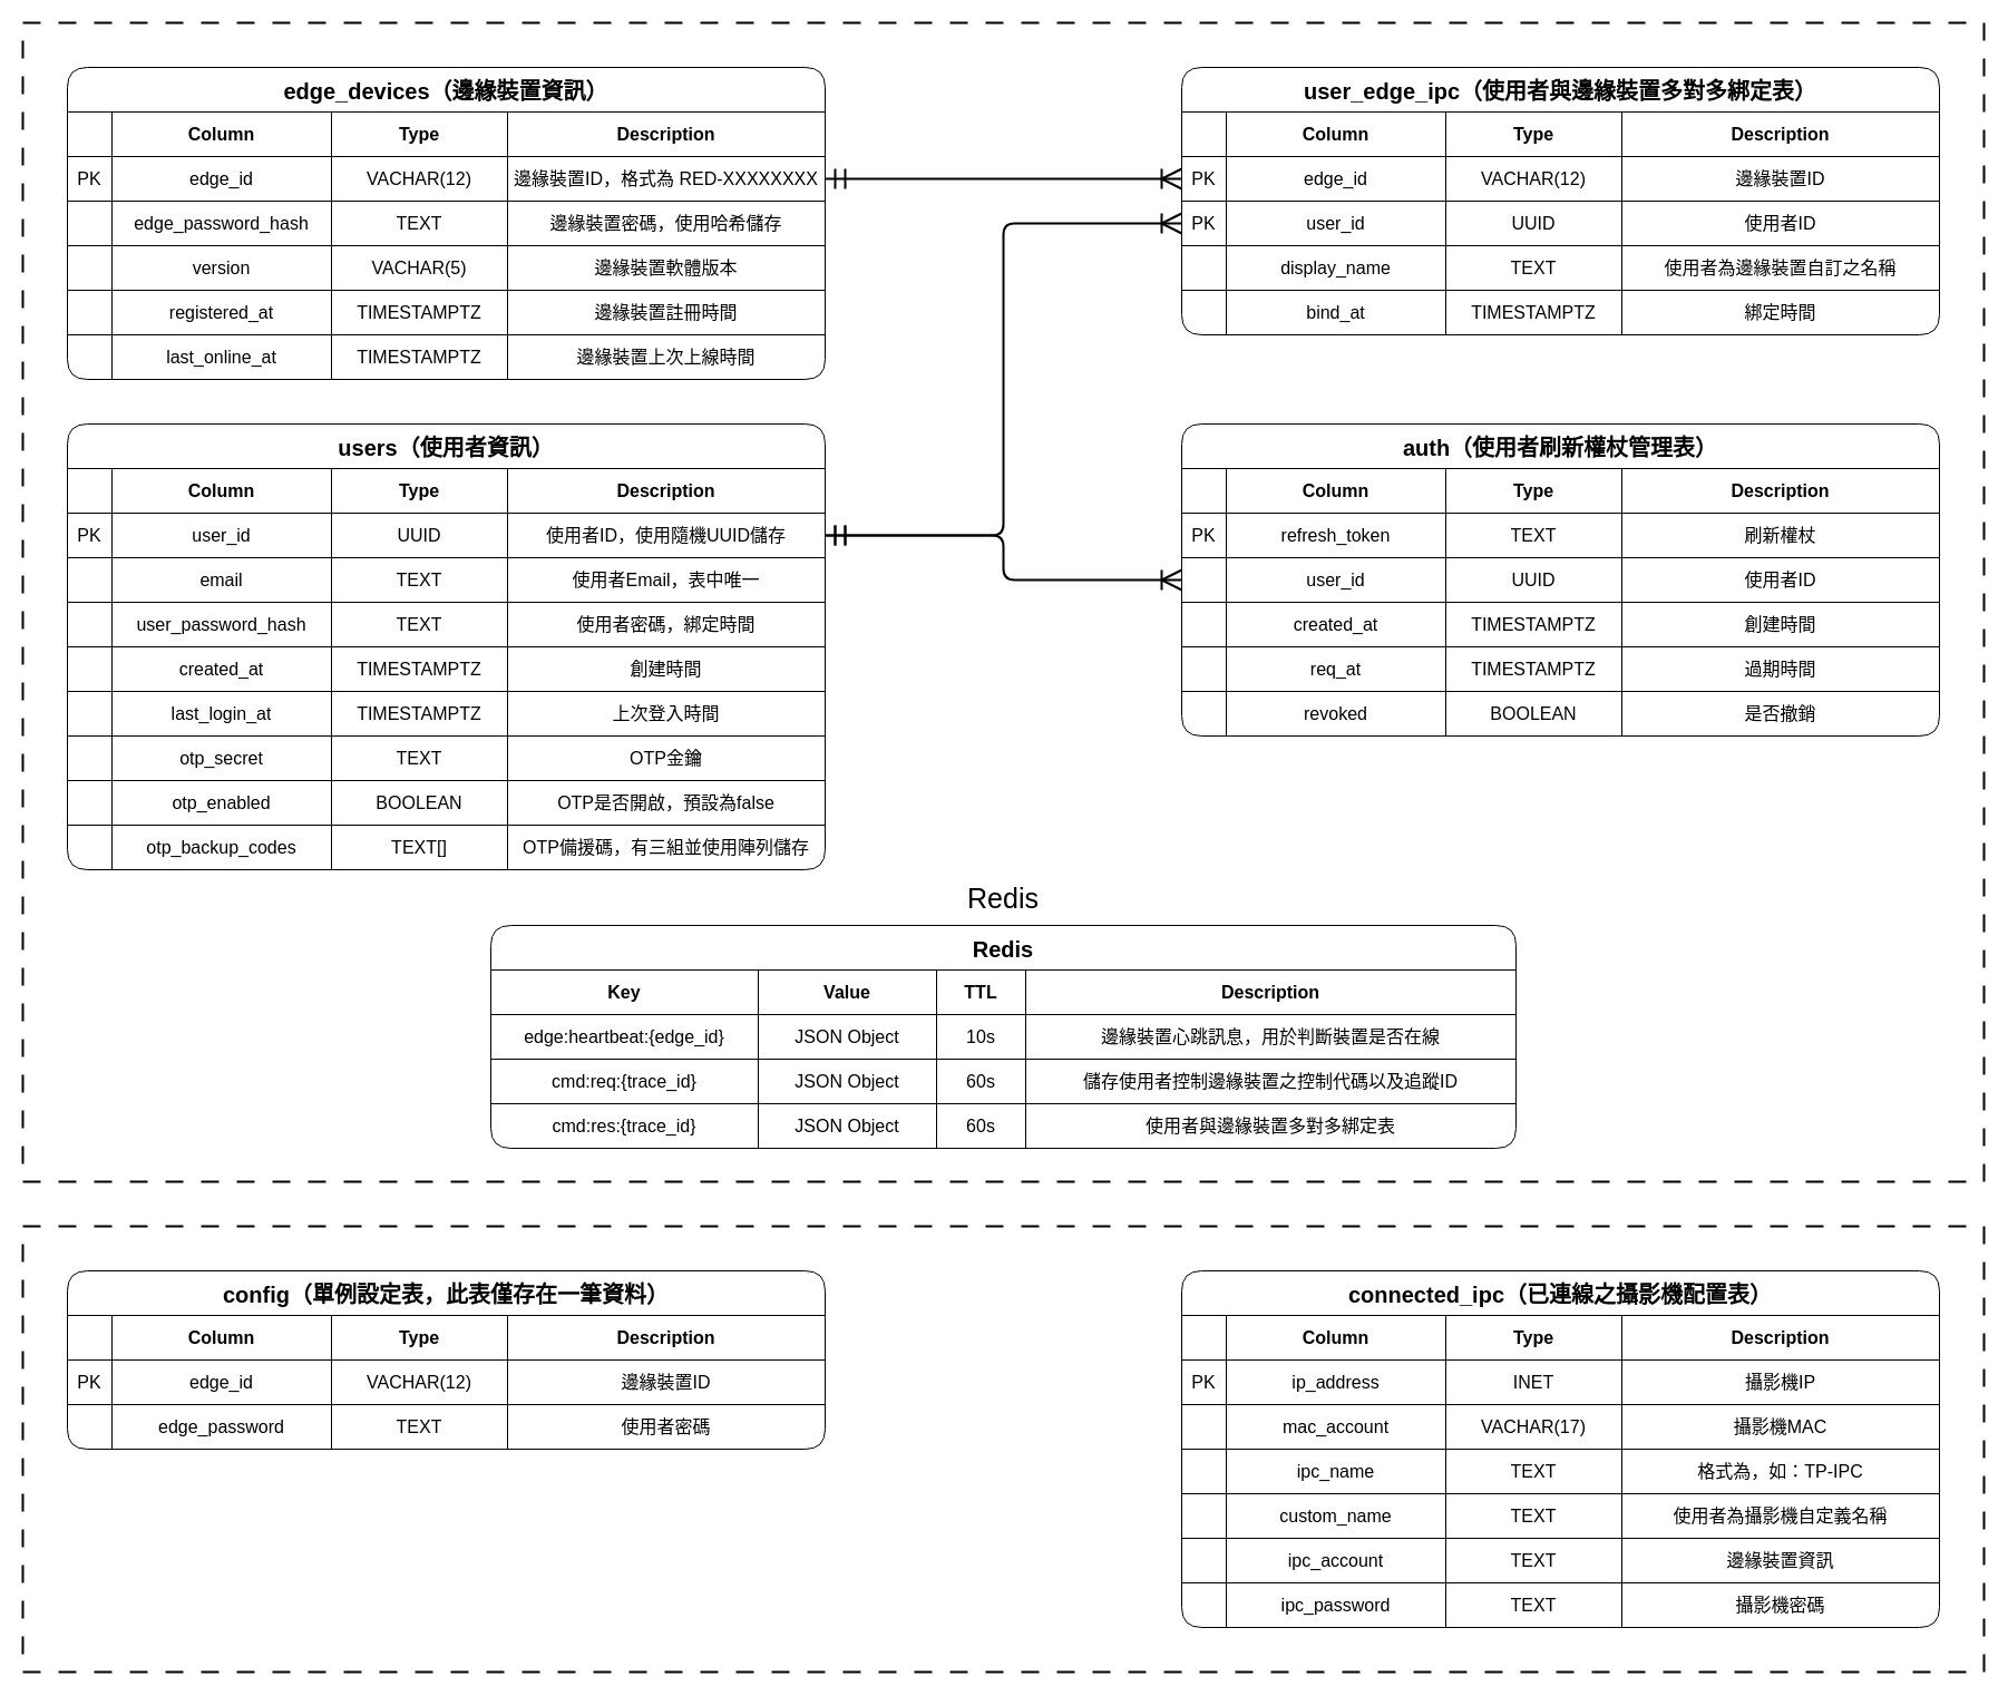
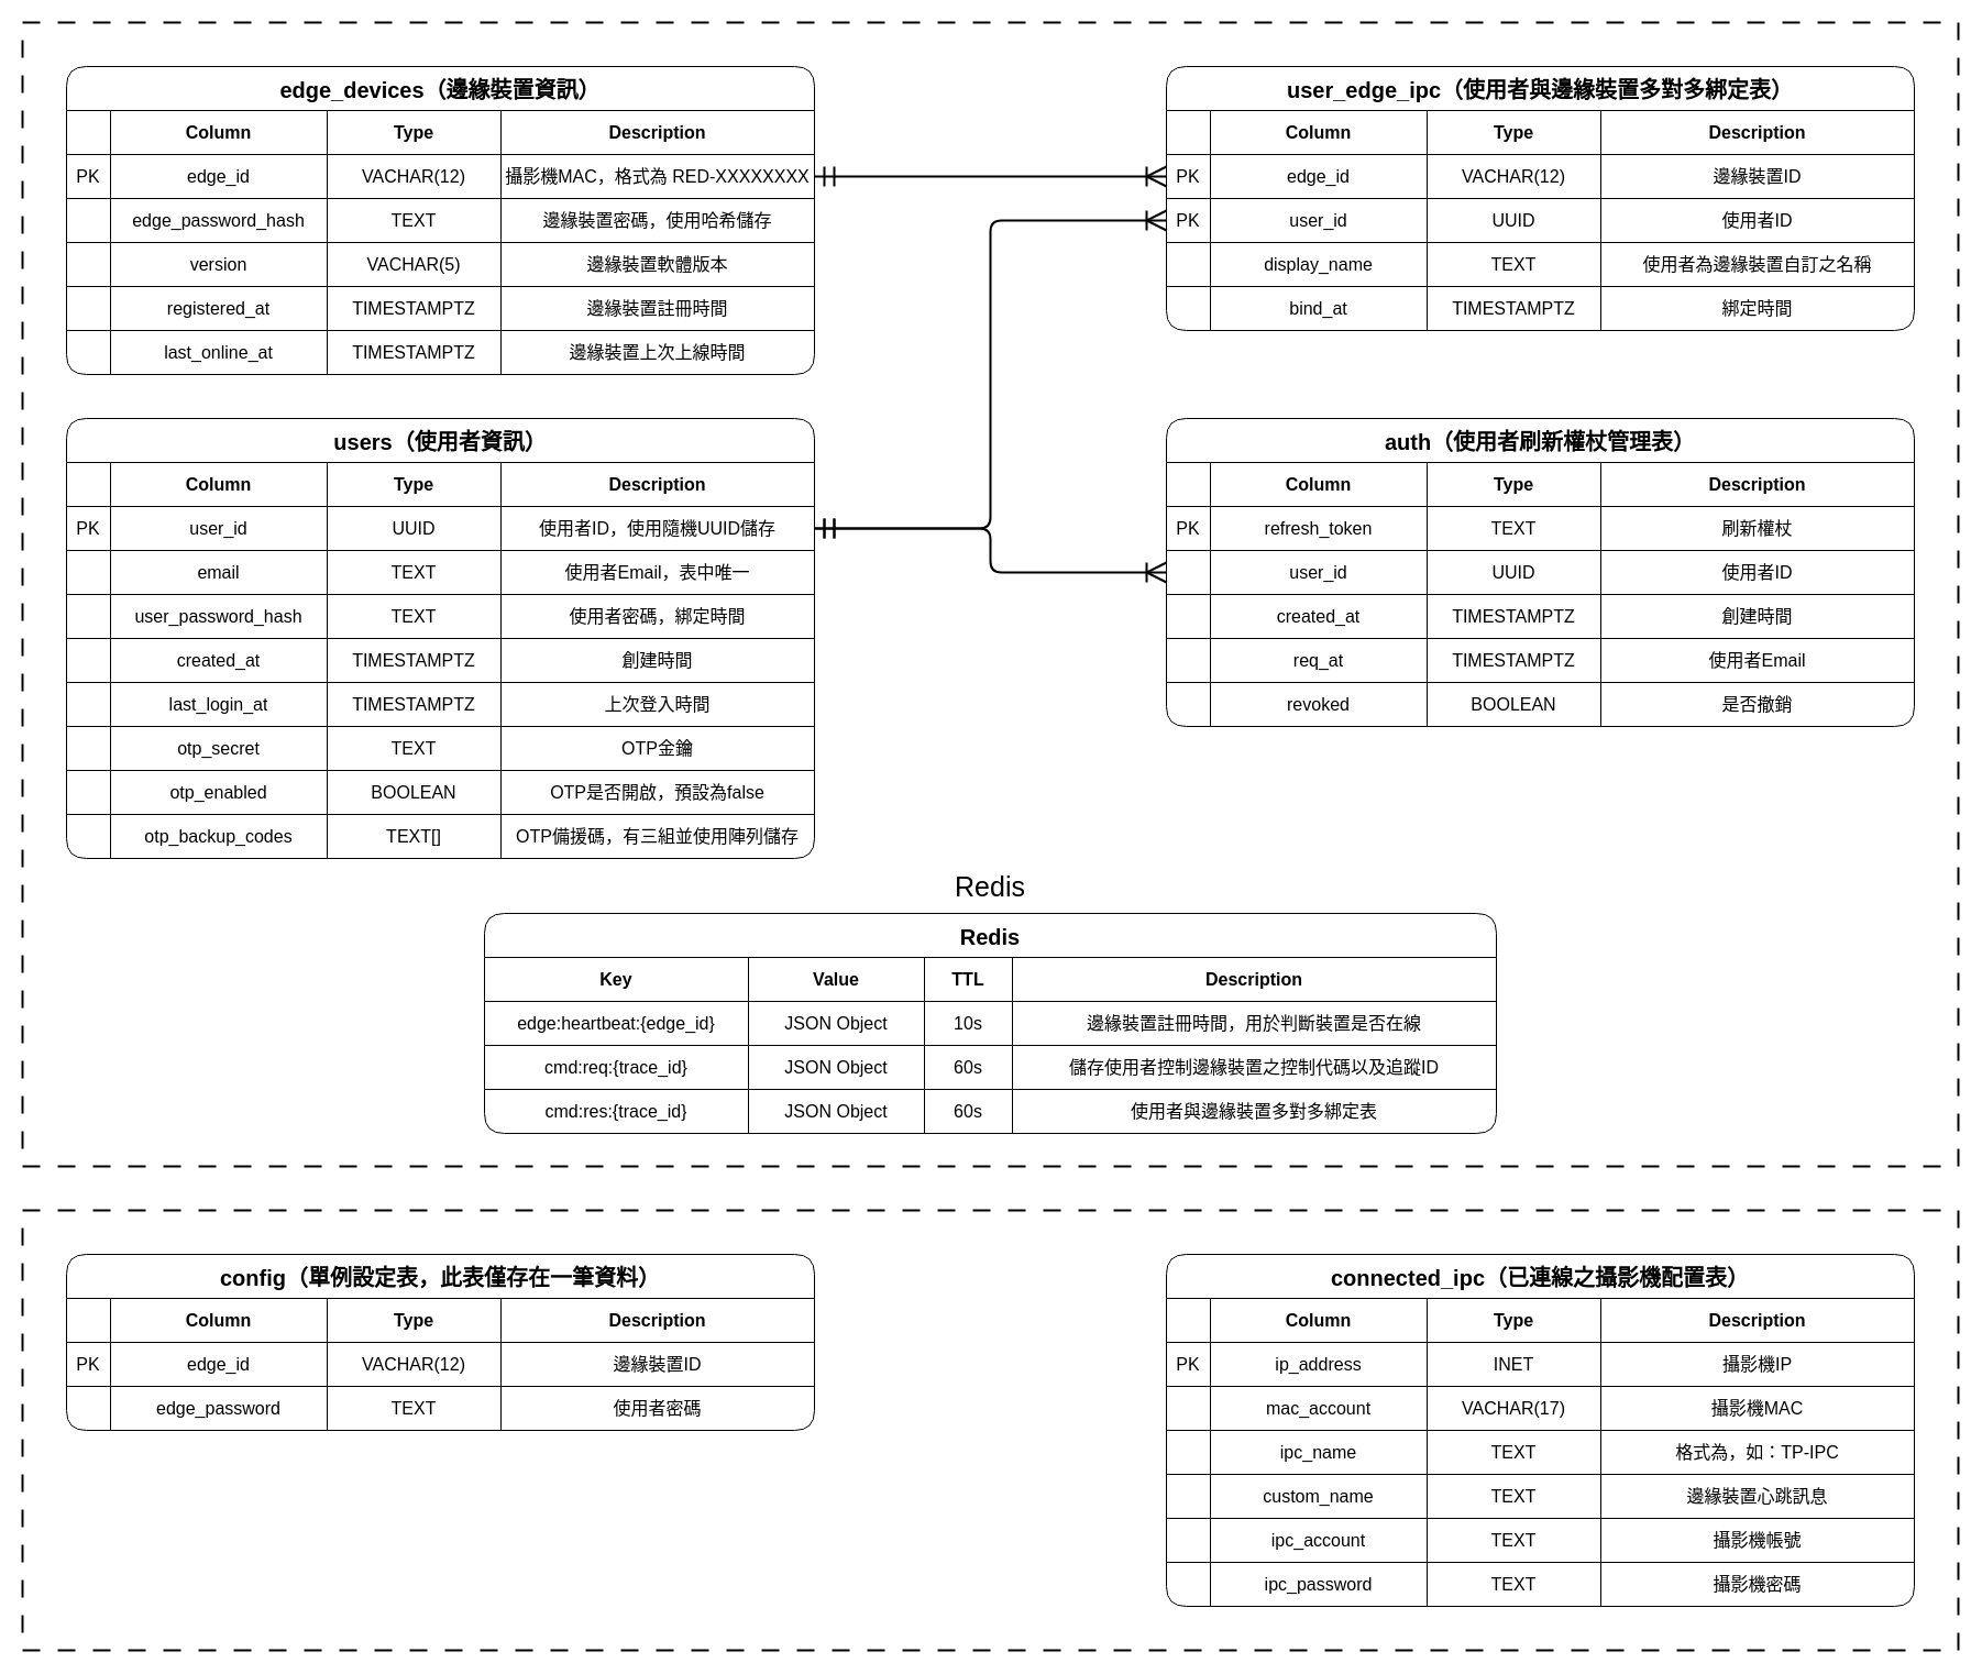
- <mxCell id="60" value="邊緣裝置ID，格式為 RED-XXXXXXXX" style="shape=partialRectangle;html=1;whiteSpace=wrap;connectable=0;overflow=hidden;fillColor=none;top=0;left=0;bottom=0;right=0;pointerEvents=1;fontSize=16;rounded=1;labelBackgroundColor=none;" parent="56" vertex="1"><mxGeometry x="395" width="285" height="40" as="geometry"><mxRectangle width="285" height="40" as="alternateBounds" /></mxGeometry></mxCell>
+ <mxCell id="60" value="攝影機MAC，格式為 RED-XXXXXXXX" style="shape=partialRectangle;html=1;whiteSpace=wrap;connectable=0;overflow=hidden;fillColor=none;top=0;left=0;bottom=0;right=0;pointerEvents=1;fontSize=16;rounded=1;labelBackgroundColor=none;" parent="56" vertex="1"><mxGeometry x="395" width="285" height="40" as="geometry"><mxRectangle width="285" height="40" as="alternateBounds" /></mxGeometry></mxCell>
- <mxCell id="132" value="過期時間" style="shape=partialRectangle;html=1;whiteSpace=wrap;connectable=0;overflow=hidden;fillColor=none;top=0;left=0;bottom=0;right=0;pointerEvents=1;fontSize=16;rounded=1;labelBackgroundColor=none;" parent="128" vertex="1"><mxGeometry x="395" width="285" height="40" as="geometry"><mxRectangle width="285" height="40" as="alternateBounds" /></mxGeometry></mxCell>
+ <mxCell id="132" value="使用者Email" style="shape=partialRectangle;html=1;whiteSpace=wrap;connectable=0;overflow=hidden;fillColor=none;top=0;left=0;bottom=0;right=0;pointerEvents=1;fontSize=16;rounded=1;labelBackgroundColor=none;" parent="128" vertex="1"><mxGeometry x="395" width="285" height="40" as="geometry"><mxRectangle width="285" height="40" as="alternateBounds" /></mxGeometry></mxCell>
- <mxCell id="205" value="邊緣裝置心跳訊息，用於判斷裝置是否在線" style="shape=partialRectangle;html=1;whiteSpace=wrap;connectable=0;overflow=hidden;fillColor=none;top=0;left=0;bottom=0;right=0;pointerEvents=1;fontSize=16;rounded=1;labelBackgroundColor=none;" vertex="1" parent="201"><mxGeometry x="480" width="440" height="40" as="geometry"><mxRectangle width="440" height="40" as="alternateBounds" /></mxGeometry></mxCell>
+ <mxCell id="205" value="邊緣裝置註冊時間，用於判斷裝置是否在線" style="shape=partialRectangle;html=1;whiteSpace=wrap;connectable=0;overflow=hidden;fillColor=none;top=0;left=0;bottom=0;right=0;pointerEvents=1;fontSize=16;rounded=1;labelBackgroundColor=none;" vertex="1" parent="201"><mxGeometry x="480" width="440" height="40" as="geometry"><mxRectangle width="440" height="40" as="alternateBounds" /></mxGeometry></mxCell>
- <mxCell id="180" value="使用者為攝影機自定義名稱" style="shape=partialRectangle;html=1;whiteSpace=wrap;connectable=0;overflow=hidden;fillColor=none;top=0;left=0;bottom=0;right=0;pointerEvents=1;fontSize=16;rounded=1;labelBackgroundColor=none;" parent="176" vertex="1"><mxGeometry x="395" width="285" height="40" as="geometry"><mxRectangle width="285" height="40" as="alternateBounds" /></mxGeometry></mxCell>
+ <mxCell id="180" value="邊緣裝置心跳訊息" style="shape=partialRectangle;html=1;whiteSpace=wrap;connectable=0;overflow=hidden;fillColor=none;top=0;left=0;bottom=0;right=0;pointerEvents=1;fontSize=16;rounded=1;labelBackgroundColor=none;" parent="176" vertex="1"><mxGeometry x="395" width="285" height="40" as="geometry"><mxRectangle width="285" height="40" as="alternateBounds" /></mxGeometry></mxCell>
- <mxCell id="185" value="邊緣裝置資訊" style="shape=partialRectangle;html=1;whiteSpace=wrap;connectable=0;overflow=hidden;fillColor=none;top=0;left=0;bottom=0;right=0;pointerEvents=1;fontSize=16;rounded=1;labelBackgroundColor=none;" parent="181" vertex="1"><mxGeometry x="395" width="285" height="40" as="geometry"><mxRectangle width="285" height="40" as="alternateBounds" /></mxGeometry></mxCell>
+ <mxCell id="185" value="攝影機帳號" style="shape=partialRectangle;html=1;whiteSpace=wrap;connectable=0;overflow=hidden;fillColor=none;top=0;left=0;bottom=0;right=0;pointerEvents=1;fontSize=16;rounded=1;labelBackgroundColor=none;" parent="181" vertex="1"><mxGeometry x="395" width="285" height="40" as="geometry"><mxRectangle width="285" height="40" as="alternateBounds" /></mxGeometry></mxCell>
